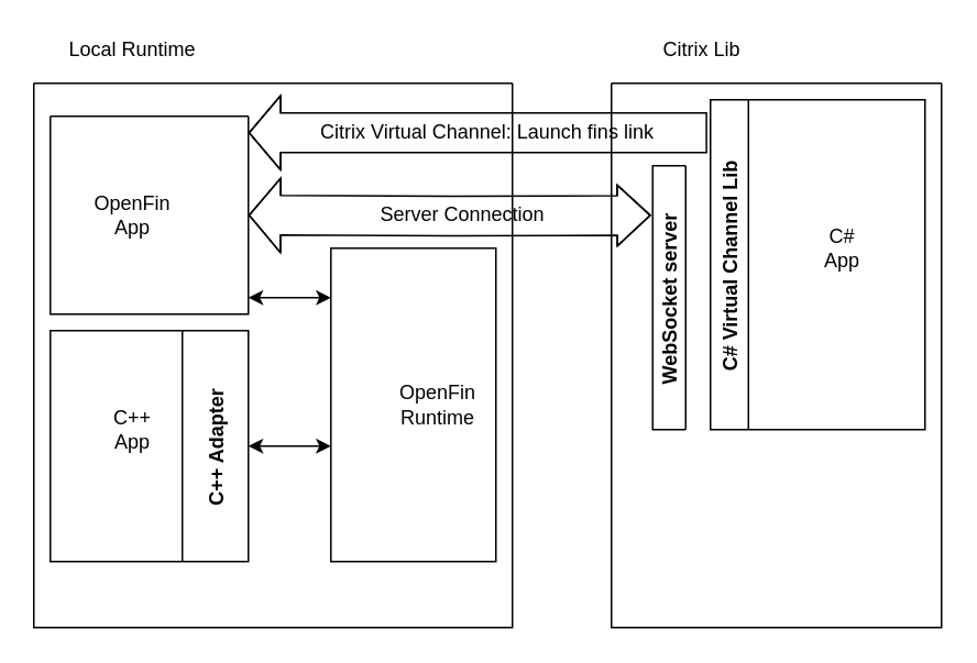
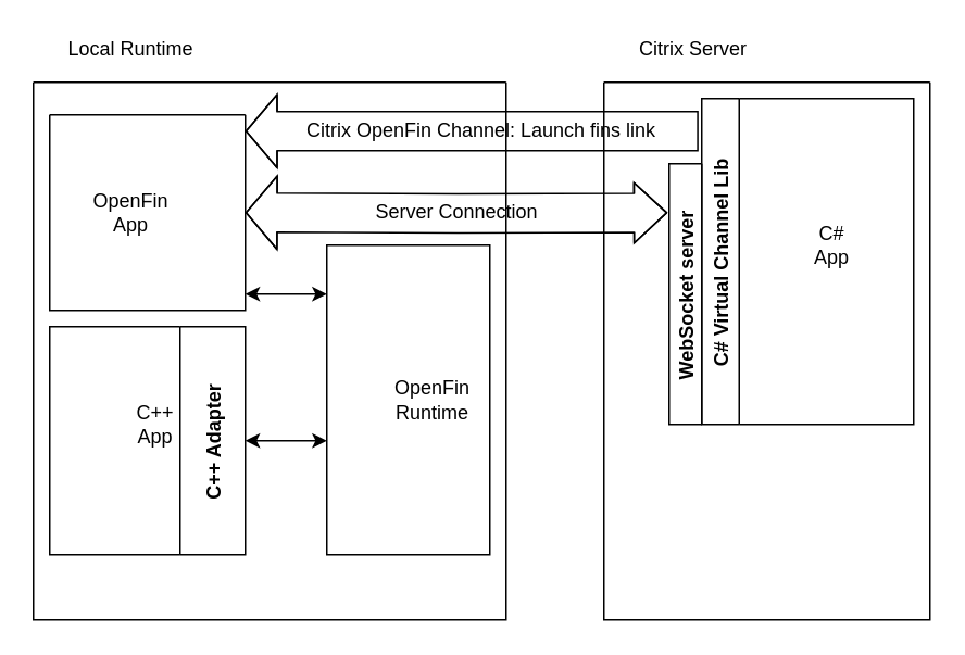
- <mxCell id="16" value="Citrix Lib" style="text;html=1;strokeColor=none;fillColor=none;align=center;verticalAlign=middle;whiteSpace=wrap;rounded=0;" vertex="1" parent="1"><mxGeometry x="370" y="20" width="110" height="20" as="geometry" /></mxCell>
+ <mxCell id="16" value="Citrix Server" style="text;html=1;strokeColor=none;fillColor=none;align=center;verticalAlign=middle;whiteSpace=wrap;rounded=0;" vertex="1" parent="1"><mxGeometry x="370" y="20" width="110" height="20" as="geometry" /></mxCell>
- <mxCell id="17" value="Citrix Virtual Channel: Launch fins link" style="text;html=1;strokeColor=none;fillColor=none;align=center;verticalAlign=middle;whiteSpace=wrap;rounded=0;" vertex="1" parent="1"><mxGeometry x="180" y="70" width="230" height="20" as="geometry" /></mxCell>
+ <mxCell id="17" value="Citrix OpenFin Channel: Launch fins link" style="text;html=1;strokeColor=none;fillColor=none;align=center;verticalAlign=middle;whiteSpace=wrap;rounded=0;" vertex="1" parent="1"><mxGeometry x="180" y="70" width="230" height="20" as="geometry" /></mxCell>
- <mxCell id="20" value="WebSocket server" style="swimlane;horizontal=0;" vertex="1" parent="1"><mxGeometry x="395" y="100" width="20" height="160" as="geometry" /></mxCell>
+ <mxCell id="20" value="WebSocket server" style="swimlane;horizontal=0;" vertex="1" parent="1"><mxGeometry x="410" y="100" width="20" height="160" as="geometry" /></mxCell>
- <mxCell id="6" value="C++&lt;br&gt;App" style="text;html=1;strokeColor=none;fillColor=none;align=center;verticalAlign=middle;whiteSpace=wrap;rounded=0;" vertex="1" parent="5"><mxGeometry x="30" y="50" width="40" height="20" as="geometry" /></mxCell>
+ <mxCell id="6" value="C++&lt;br&gt;App" style="text;html=1;strokeColor=none;fillColor=none;align=center;verticalAlign=middle;whiteSpace=wrap;rounded=0;" vertex="1" parent="5"><mxGeometry x="45" y="50" width="40" height="20" as="geometry" /></mxCell>
